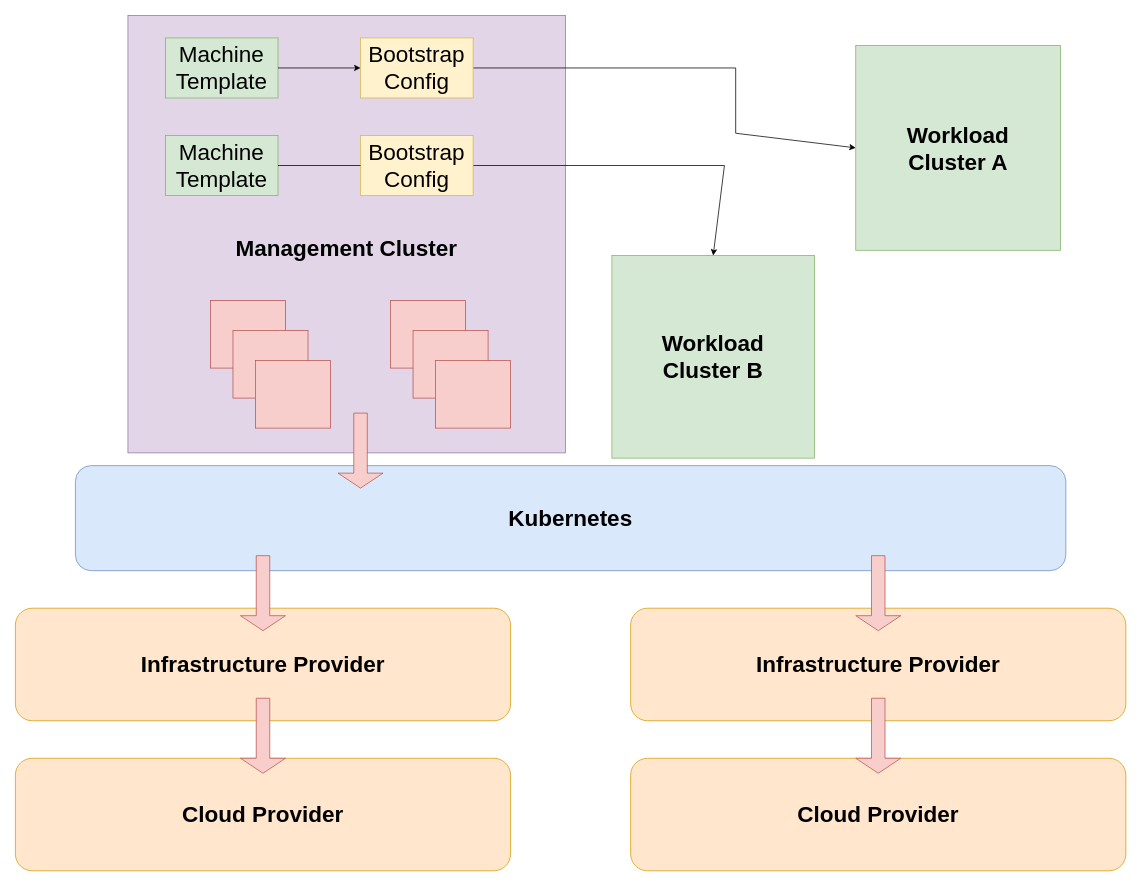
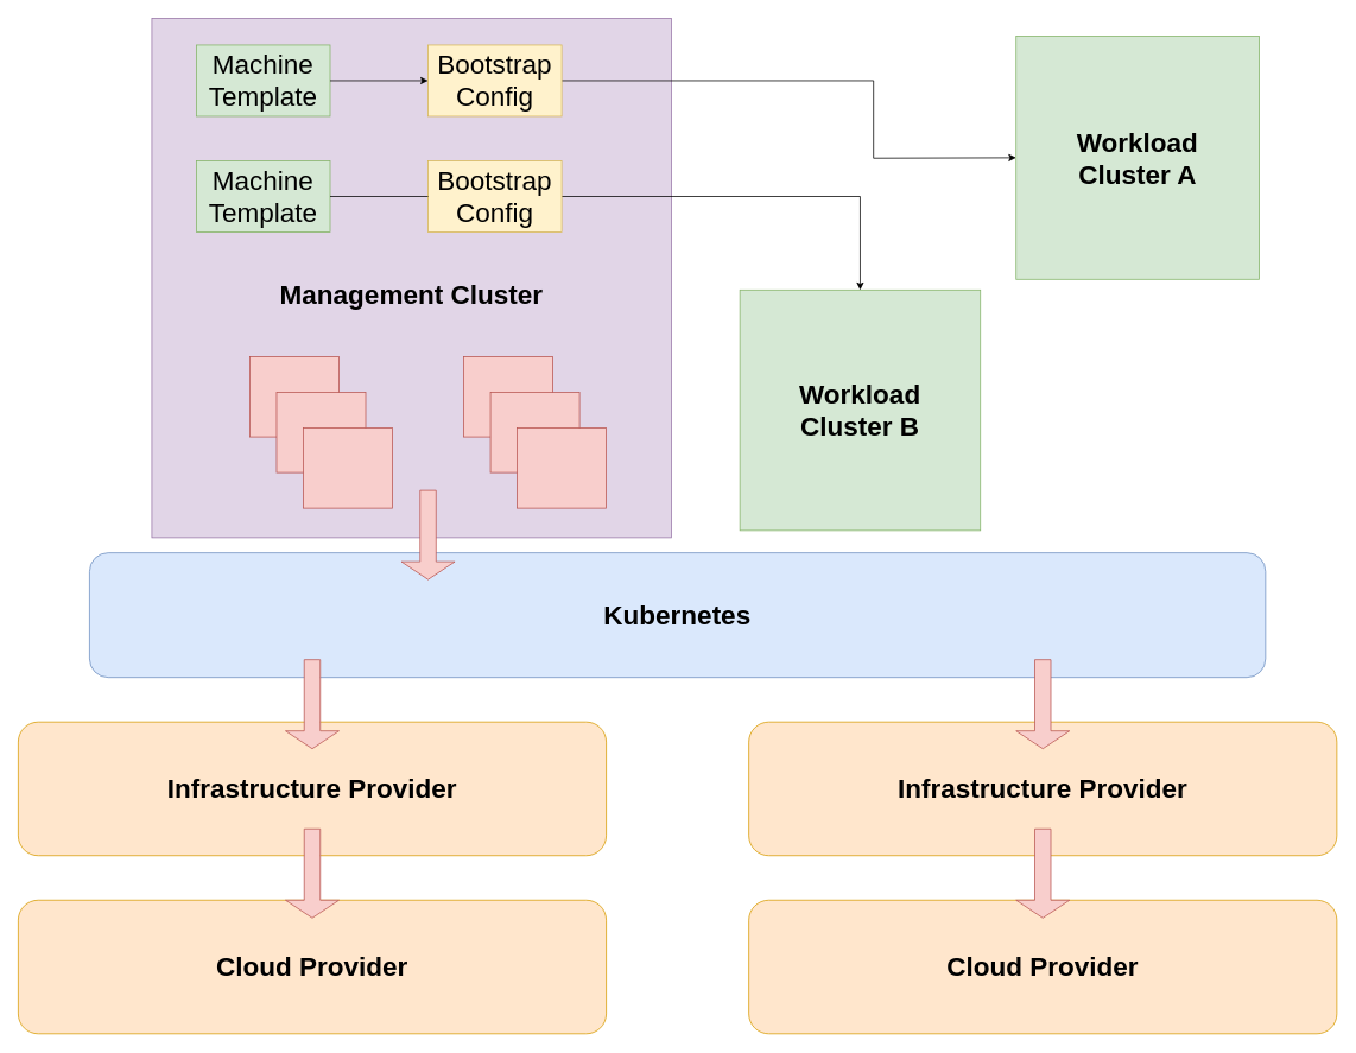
- <mxCell id="17" value="Workload&lt;br&gt;Cluster A" style="whiteSpace=wrap;html=1;aspect=fixed;fontSize=30;fontStyle=1;fillColor=#d5e8d4;strokeColor=#82b366;" parent="1" vertex="1"><mxGeometry x="1140" y="60" width="273" height="273" as="geometry" /></mxCell>
+ <mxCell id="17" value="Workload&lt;br&gt;Cluster A" style="whiteSpace=wrap;html=1;aspect=fixed;fontSize=30;fontStyle=1;fillColor=#d5e8d4;strokeColor=#82b366;" parent="1" vertex="1"><mxGeometry x="1140" y="40" width="273" height="273" as="geometry" /></mxCell>
- <mxCell id="5" value="Workload&lt;br&gt;Cluster B" style="whiteSpace=wrap;html=1;aspect=fixed;fontSize=30;fontStyle=1;fillColor=#d5e8d4;strokeColor=#82b366;" parent="1" vertex="1"><mxGeometry x="815" y="340" width="270" height="270" as="geometry" /></mxCell>
+ <mxCell id="5" value="Workload&lt;br&gt;Cluster B" style="whiteSpace=wrap;html=1;aspect=fixed;fontSize=30;fontStyle=1;fillColor=#d5e8d4;strokeColor=#82b366;" parent="1" vertex="1"><mxGeometry x="830" y="325" width="270" height="270" as="geometry" /></mxCell>
